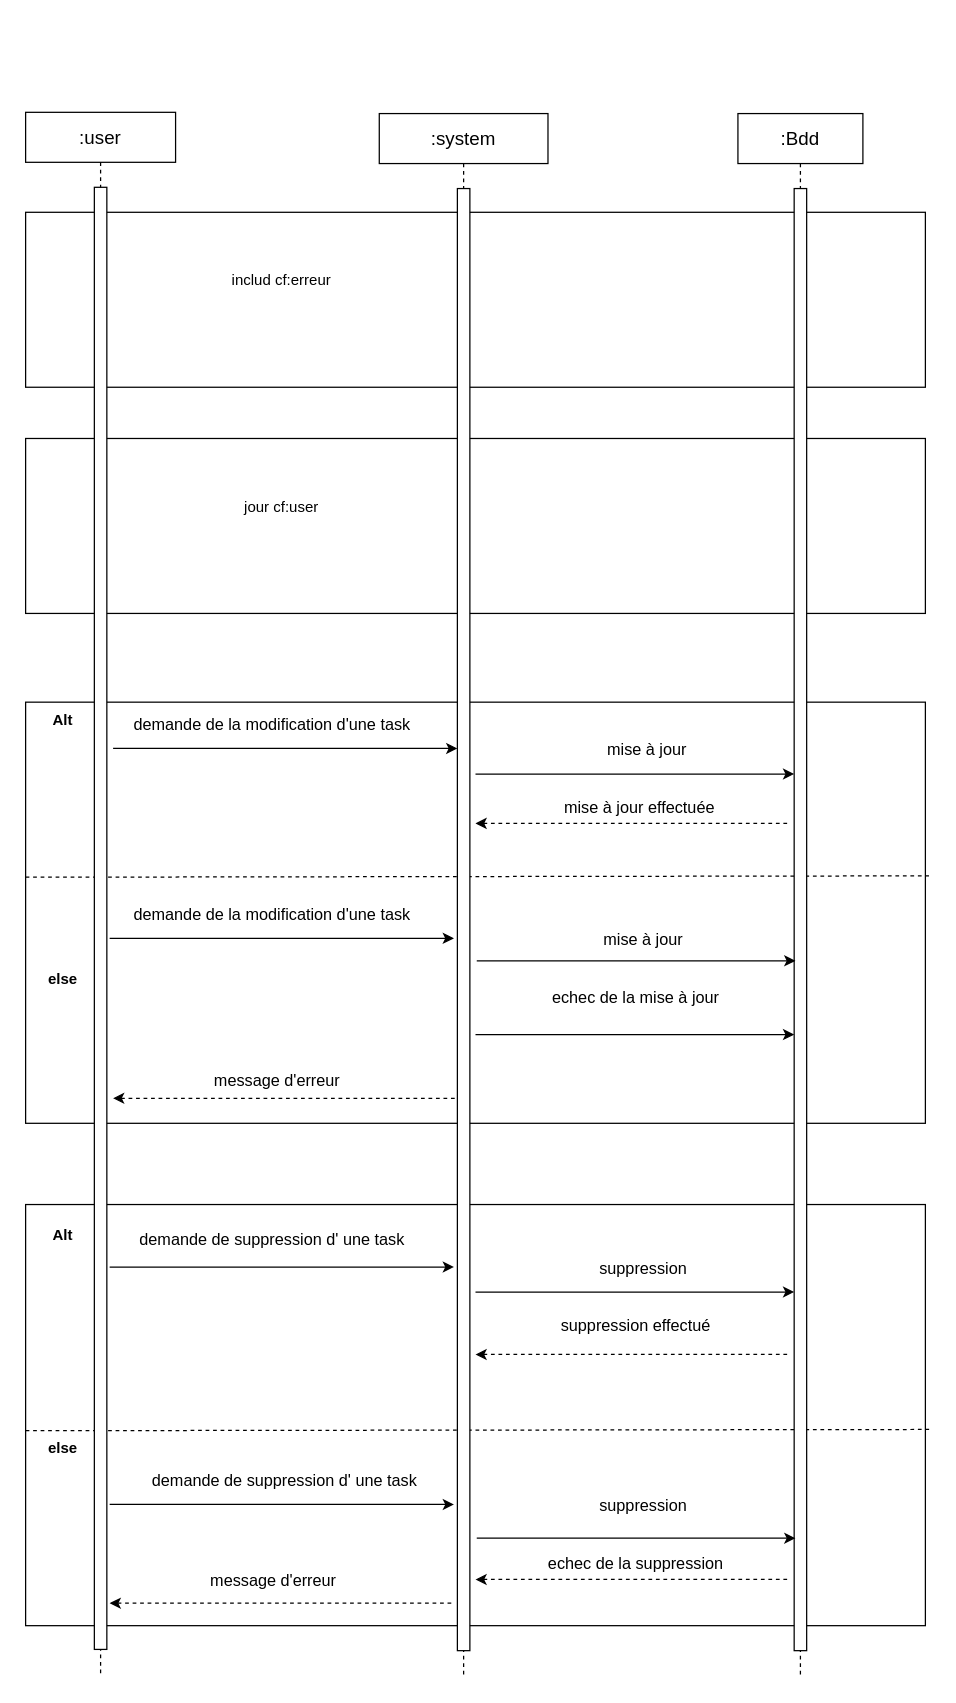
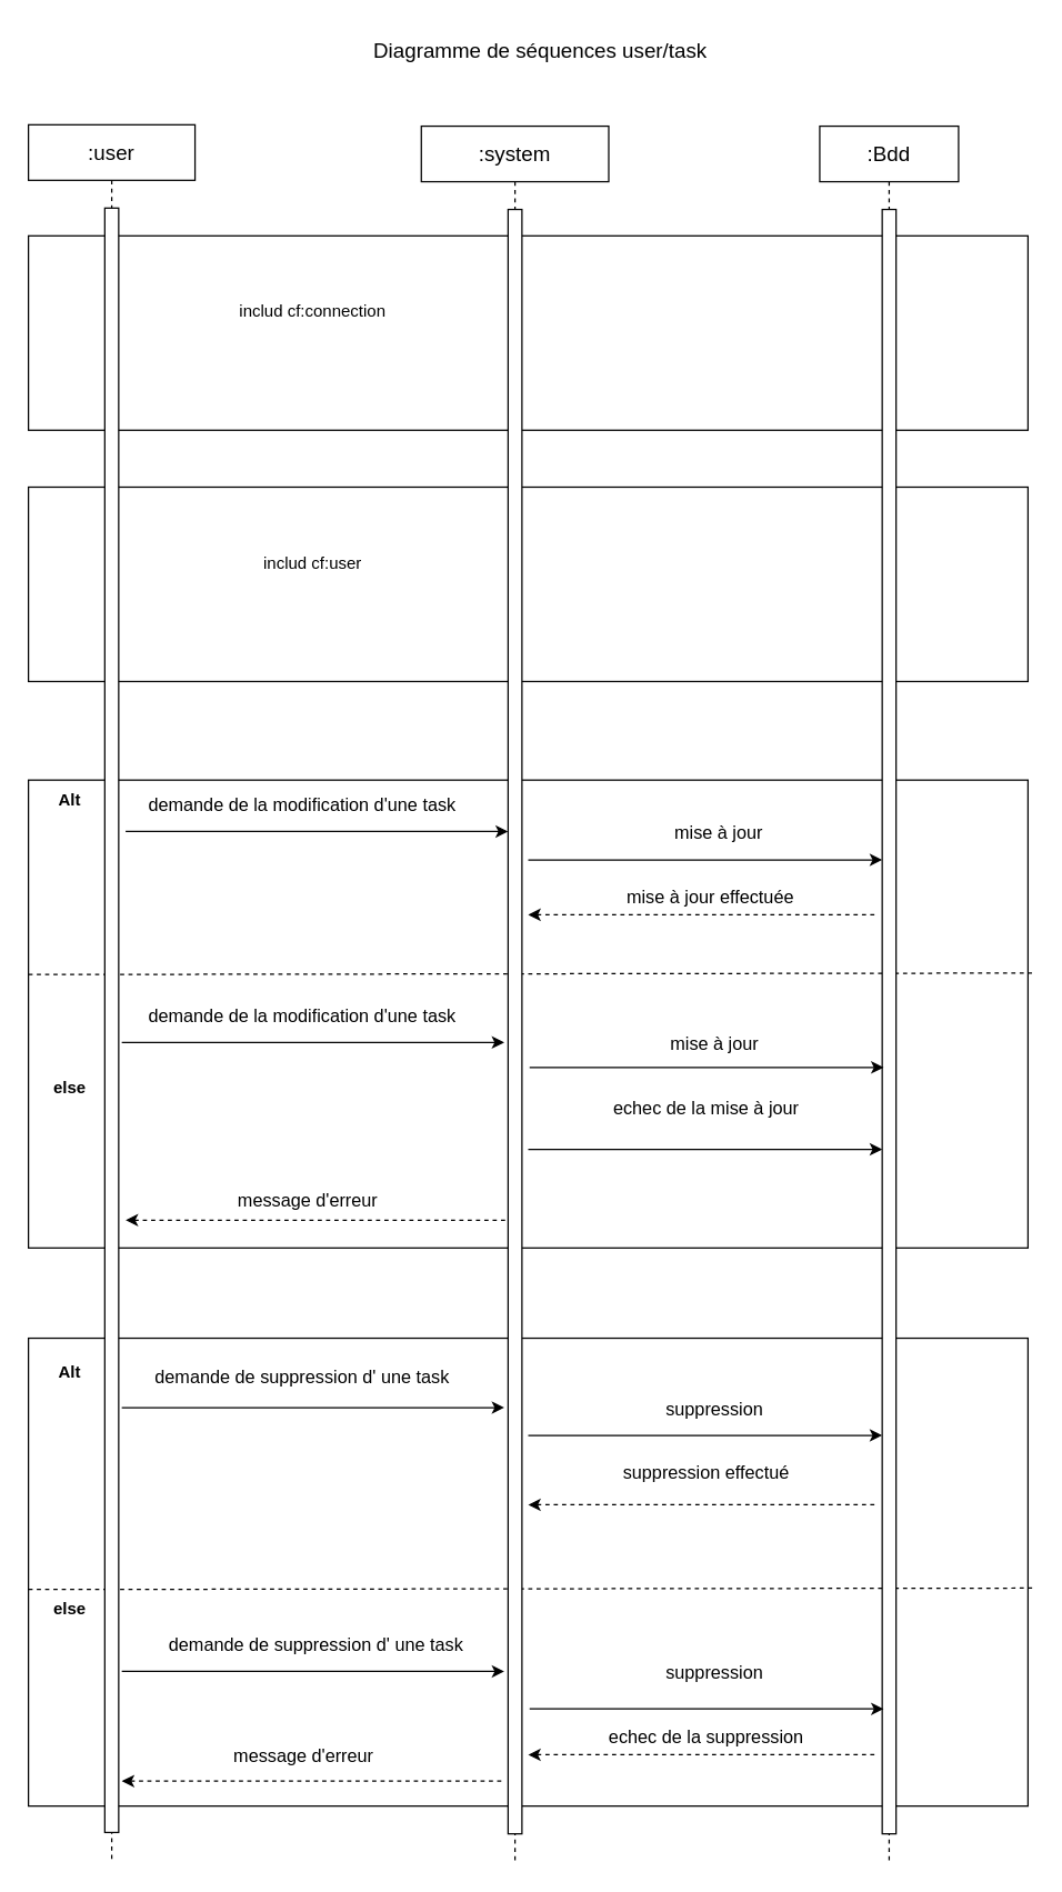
+ <mxCell id="15" value="&lt;font style=&quot;font-size: 15px;&quot;&gt;Diagramme de séquences user/task&lt;/font&gt;" style="text;html=1;align=center;verticalAlign=middle;whiteSpace=wrap;rounded=0;" parent="1" vertex="1"><mxGeometry x="240.5" width="295.5" height="30" as="geometry" y="20" /></mxCell>
- <mxCell id="21" value="includ cf:erreur" style="text;html=1;align=center;verticalAlign=middle;whiteSpace=wrap;rounded=0;" parent="1" vertex="1"><mxGeometry x="110" y="209" width="230" height="30" as="geometry" /></mxCell>
+ <mxCell id="21" value="includ cf:connection" style="text;html=1;align=center;verticalAlign=middle;whiteSpace=wrap;rounded=0;" parent="1" vertex="1"><mxGeometry x="110" y="209" width="230" height="30" as="geometry" /></mxCell>
- <mxCell id="46" value="jour cf:user" style="text;html=1;align=center;verticalAlign=middle;whiteSpace=wrap;rounded=0;" parent="1" vertex="1"><mxGeometry x="110" y="390" width="230" height="30" as="geometry" /></mxCell>
+ <mxCell id="46" value="includ cf:user" style="text;html=1;align=center;verticalAlign=middle;whiteSpace=wrap;rounded=0;" parent="1" vertex="1"><mxGeometry x="110" y="390" width="230" height="30" as="geometry" /></mxCell>
